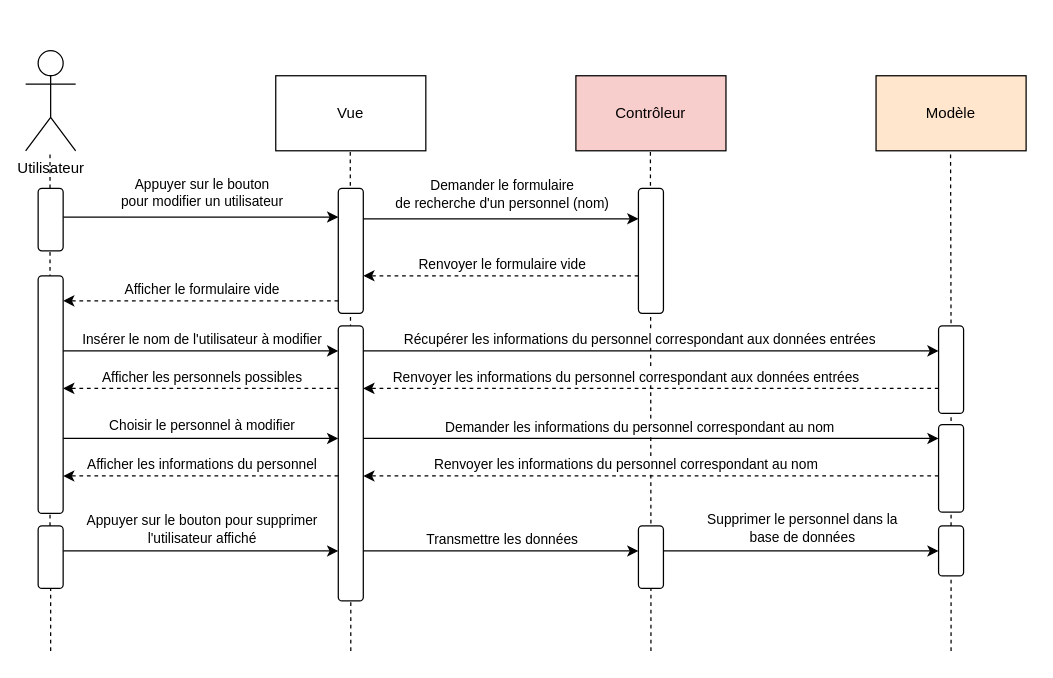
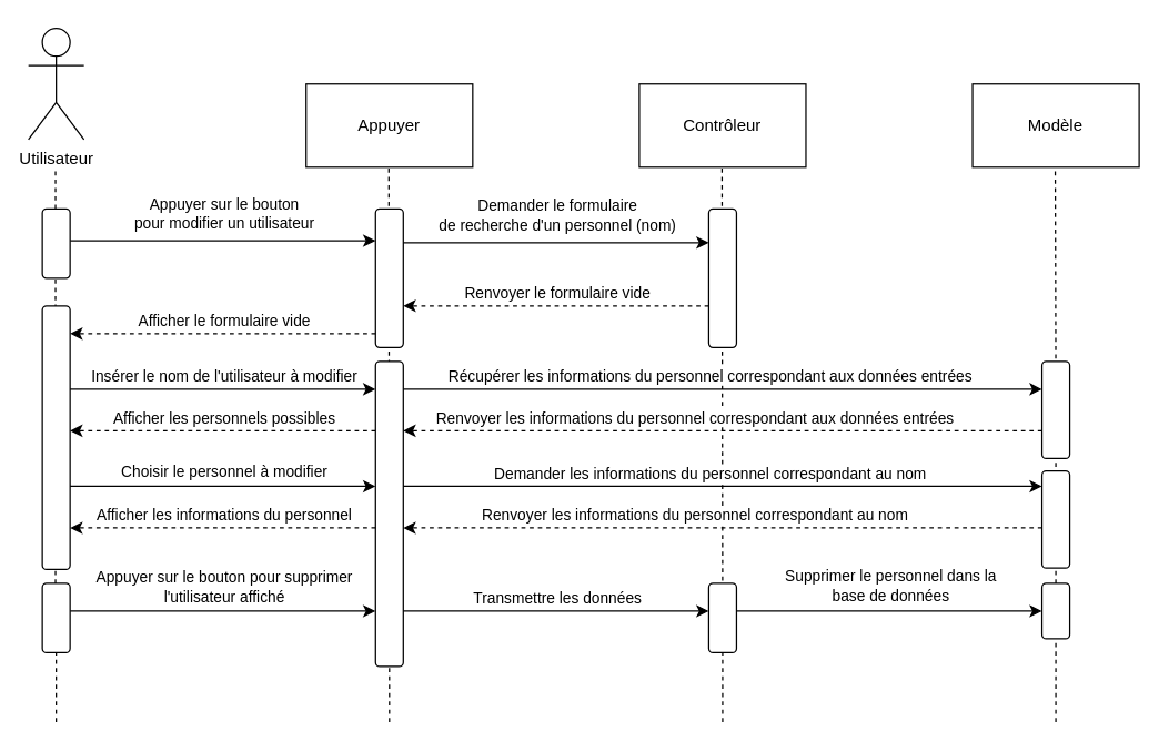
- <mxCell id="6" value="Utilisateur" style="shape=umlActor;verticalLabelPosition=bottom;verticalAlign=top;html=1;outlineConnect=0;" parent="1" vertex="1"><mxGeometry x="20" y="40" width="40" height="80" as="geometry" /></mxCell>
+ <mxCell id="6" value="Utilisateur" style="shape=umlActor;verticalLabelPosition=bottom;verticalAlign=top;html=1;outlineConnect=0;" parent="1" vertex="1"><mxGeometry x="20" y="20" width="40" height="80" as="geometry" /></mxCell>
- <mxCell id="7" value="Vue" style="rounded=0;whiteSpace=wrap;html=1;" parent="1" vertex="1"><mxGeometry x="220" y="60" width="120" height="60" as="geometry" /></mxCell>
+ <mxCell id="7" value="Appuyer" style="rounded=0;whiteSpace=wrap;html=1;" parent="1" vertex="1"><mxGeometry x="220" y="60" width="120" height="60" as="geometry" /></mxCell>
- <mxCell id="8" value="Contrôleur" style="rounded=0;whiteSpace=wrap;html=1;fillColor=#f8cecc;" parent="1" vertex="1"><mxGeometry x="460" y="60" width="120" height="60" as="geometry" /></mxCell>
+ <mxCell id="8" value="Contrôleur" style="rounded=0;whiteSpace=wrap;html=1;" parent="1" vertex="1"><mxGeometry x="460" y="60" width="120" height="60" as="geometry" /></mxCell>
- <mxCell id="9" value="Modèle" style="rounded=0;whiteSpace=wrap;html=1;fillColor=#ffe6cc;" parent="1" vertex="1"><mxGeometry x="700" y="60" width="120" height="60" as="geometry" /></mxCell>
+ <mxCell id="9" value="Modèle" style="rounded=0;whiteSpace=wrap;html=1;" parent="1" vertex="1"><mxGeometry x="700" y="60" width="120" height="60" as="geometry" /></mxCell>
